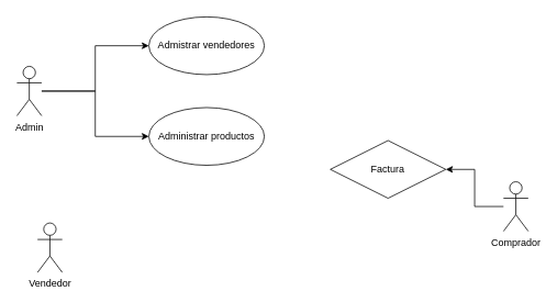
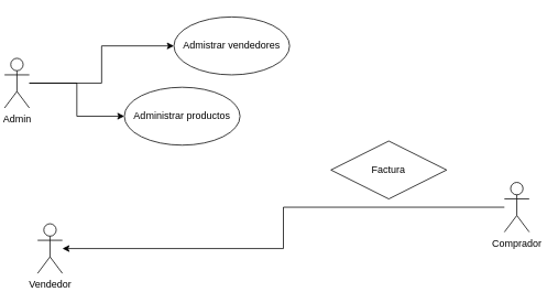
- <mxCell id="9" value="Admistrar vendedores" style="ellipse;whiteSpace=wrap;html=1;" vertex="1" parent="1"><mxGeometry x="180" y="20" width="140" height="70" as="geometry" /></mxCell>
+ <mxCell id="9" value="Admistrar vendedores" style="ellipse;whiteSpace=wrap;html=1;" vertex="1" parent="1"><mxGeometry x="210" y="20" width="140" height="70" as="geometry" /></mxCell>
- <mxCell id="5" value="Admin" style="shape=umlActor;verticalLabelPosition=bottom;verticalAlign=top;html=1;" parent="1" vertex="1"><mxGeometry x="20" y="80" width="30" height="60" as="geometry" /></mxCell>
+ <mxCell id="5" value="Admin" style="shape=umlActor;verticalLabelPosition=bottom;verticalAlign=top;html=1;" parent="1" vertex="1"><mxGeometry x="5" y="70" width="30" height="60" as="geometry" /></mxCell>
- <mxCell id="10" value="Administrar productos" style="ellipse;whiteSpace=wrap;html=1;" vertex="1" parent="1"><mxGeometry x="180" y="130" width="140" height="70" as="geometry" /></mxCell>
+ <mxCell id="10" value="Administrar productos" style="ellipse;whiteSpace=wrap;html=1;" vertex="1" parent="1"><mxGeometry x="150" y="105" width="140" height="70" as="geometry" /></mxCell>
- <mxCell id="6" style="edgeStyle=orthogonalEdgeStyle;rounded=0;orthogonalLoop=1;jettySize=auto;html=1;" edge="1" parent="1" source="7" target="8"><mxGeometry relative="1" as="geometry" /></mxCell>
+ <mxCell id="6" style="edgeStyle=orthogonalEdgeStyle;rounded=0;orthogonalLoop=1;jettySize=auto;html=1;" edge="1" parent="1" source="7" target="2"><mxGeometry relative="1" as="geometry" /></mxCell>
